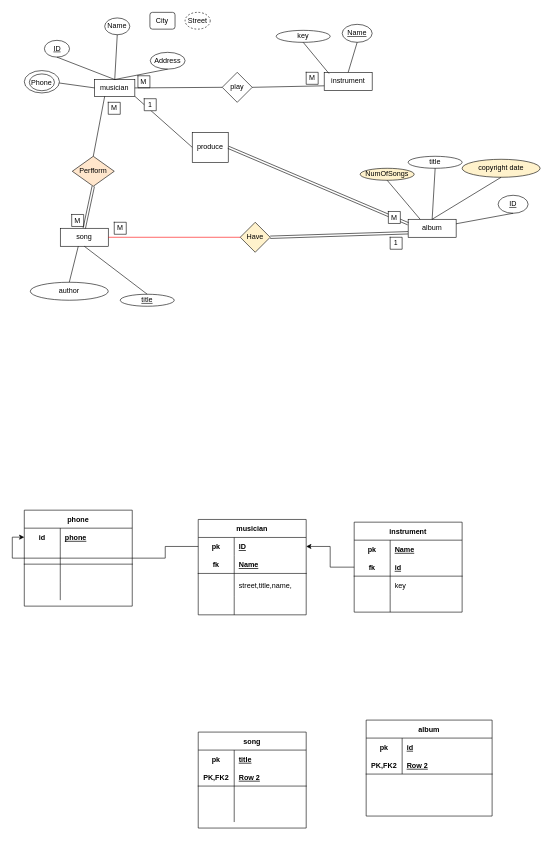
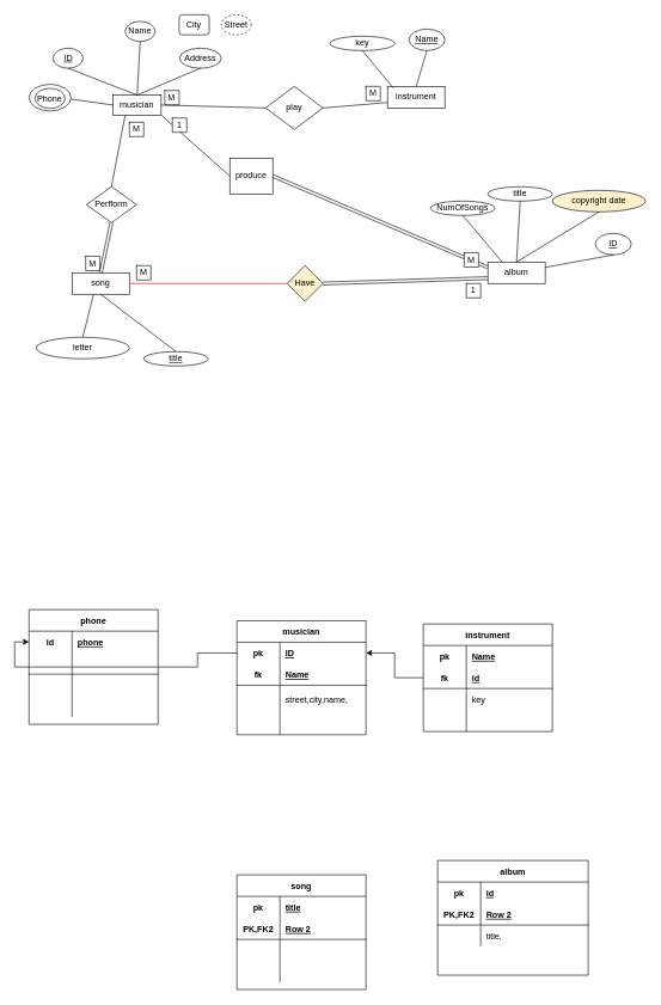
- <mxCell id="6" value="Address" style="ellipse;whiteSpace=wrap;html=1;" parent="2" vertex="1"><mxGeometry x="210" y="66.67" width="58.11" height="28" as="geometry" /></mxCell>
+ <mxCell id="6" value="Address" style="ellipse;whiteSpace=wrap;html=1;" parent="2" vertex="1"><mxGeometry x="210" y="46.67" width="58.11" height="28" as="geometry" /></mxCell>
- <mxCell id="37" value="play" style="rhombus;whiteSpace=wrap;html=1;" parent="1" vertex="1"><mxGeometry x="370" y="120" width="50" height="50" as="geometry" /></mxCell>
+ <mxCell id="37" value="play" style="rhombus;whiteSpace=wrap;html=1;" parent="1" vertex="1"><mxGeometry x="370" y="120" width="80" height="60" as="geometry" /></mxCell>
- <mxCell id="73" value="Perfform" style="rhombus;whiteSpace=wrap;html=1;fillColor=#ffe6cc;" parent="1" vertex="1"><mxGeometry x="120" y="260" width="70" height="50" as="geometry" /></mxCell>
+ <mxCell id="73" value="Perfform" style="rhombus;whiteSpace=wrap;html=1;" parent="1" vertex="1"><mxGeometry x="120" y="260" width="70" height="50" as="geometry" /></mxCell>
- <mxCell id="55" value="&lt;span class=&quot;fontstyle0&quot;&gt;NumOfSongs&lt;/span&gt;" style="ellipse;whiteSpace=wrap;html=1;fillColor=#fff2cc;" parent="1" vertex="1"><mxGeometry x="600" y="280" width="90" height="20" as="geometry" /></mxCell>
+ <mxCell id="55" value="&lt;span class=&quot;fontstyle0&quot;&gt;NumOfSongs&lt;/span&gt;" style="ellipse;whiteSpace=wrap;html=1;" parent="1" vertex="1"><mxGeometry x="600" y="280" width="90" height="20" as="geometry" /></mxCell>
- <mxCell id="57" value="&lt;span class=&quot;fontstyle0&quot;&gt;author&lt;/span&gt; &lt;br/&gt;" style="ellipse;whiteSpace=wrap;html=1;" parent="1" vertex="1"><mxGeometry x="50" y="470" width="130" height="30" as="geometry" /></mxCell>
+ <mxCell id="57" value="&lt;span class=&quot;fontstyle0&quot;&gt;letter&lt;/span&gt; &lt;br/&gt;" style="ellipse;whiteSpace=wrap;html=1;" parent="1" vertex="1"><mxGeometry x="50" y="470" width="130" height="30" as="geometry" /></mxCell>
- <mxCell id="99" value="street,title,name," style="shape=partialRectangle;connectable=0;fillColor=none;top=0;left=0;bottom=0;right=0;align=left;spacingLeft=6;overflow=hidden;" parent="97" vertex="1"><mxGeometry x="60" width="120" height="39" as="geometry"><mxRectangle width="120" height="39" as="alternateBounds" /></mxGeometry></mxCell>
+ <mxCell id="99" value="street,city,name," style="shape=partialRectangle;connectable=0;fillColor=none;top=0;left=0;bottom=0;right=0;align=left;spacingLeft=6;overflow=hidden;" parent="97" vertex="1"><mxGeometry x="60" width="120" height="39" as="geometry"><mxRectangle width="120" height="39" as="alternateBounds" /></mxGeometry></mxCell>
+ <mxCell id="139" value="title," style="shape=partialRectangle;connectable=0;fillColor=none;top=0;left=0;bottom=0;right=0;align=left;spacingLeft=6;overflow=hidden;" parent="137" vertex="1"><mxGeometry x="60" width="150" height="30" as="geometry"><mxRectangle width="150" height="30" as="alternateBounds" /></mxGeometry></mxCell>
